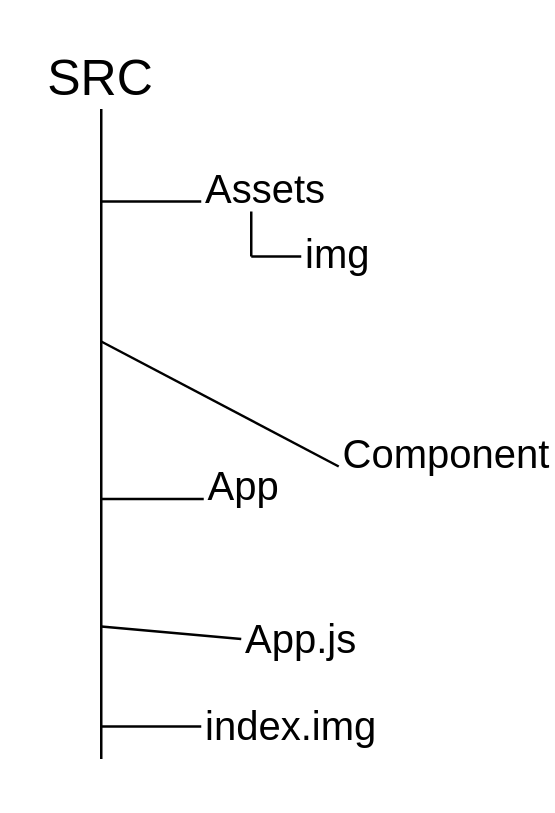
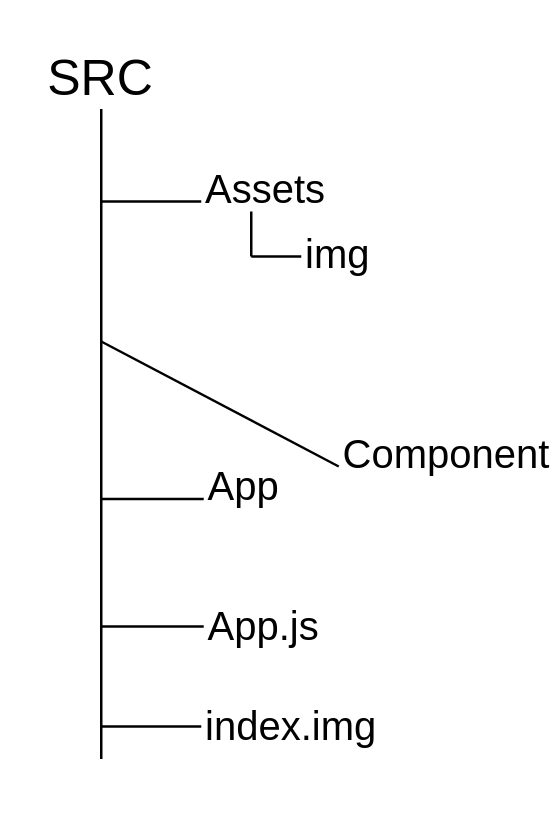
- <mxCell id="6" value="&lt;font style=&quot;font-size: 16px&quot;&gt;App.js&lt;/font&gt;" style="text;html=1;strokeColor=none;fillColor=none;align=left;verticalAlign=middle;whiteSpace=wrap;rounded=0;" vertex="1" parent="1"><mxGeometry x="96" y="245" width="40" height="20" as="geometry" /></mxCell>
+ <mxCell id="6" value="&lt;font style=&quot;font-size: 16px&quot;&gt;App.js&lt;/font&gt;" style="text;html=1;strokeColor=none;fillColor=none;align=left;verticalAlign=middle;whiteSpace=wrap;rounded=0;" vertex="1" parent="1"><mxGeometry x="81" y="240" width="40" height="20" as="geometry" /></mxCell>
